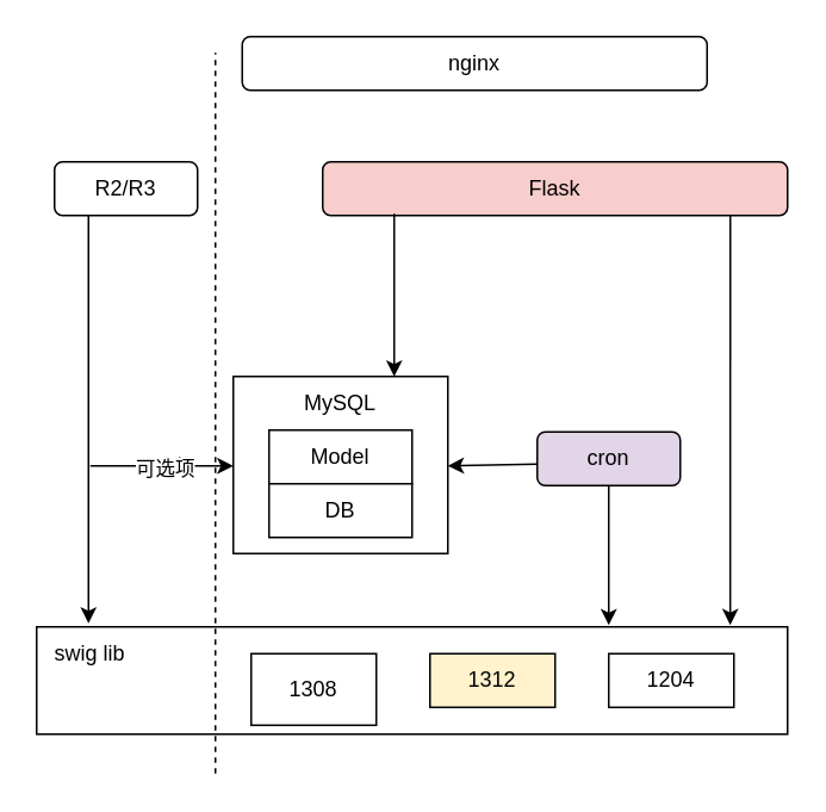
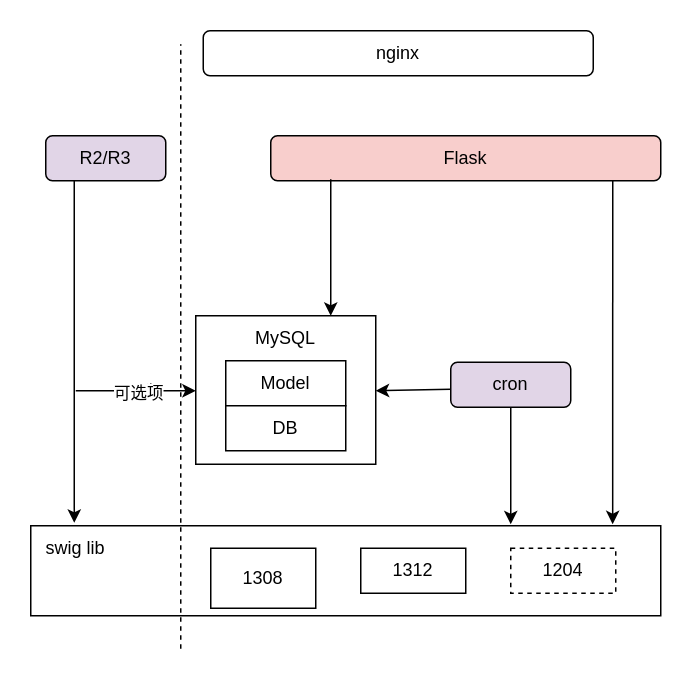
- <mxCell id="5" value="R2/R3" style="rounded=1;whiteSpace=wrap;html=1;" vertex="1" parent="1"><mxGeometry x="30" y="90" width="80" height="30" as="geometry" /></mxCell>
+ <mxCell id="5" value="R2/R3" style="rounded=1;whiteSpace=wrap;html=1;fillColor=#e1d5e7;" vertex="1" parent="1"><mxGeometry x="30" y="90" width="80" height="30" as="geometry" /></mxCell>
- <mxCell id="22" value="1312" style="rounded=0;whiteSpace=wrap;html=1;fillColor=#fff2cc;" vertex="1" parent="1"><mxGeometry x="240" y="365" width="70" height="30" as="geometry" /></mxCell>
+ <mxCell id="22" value="1312" style="rounded=0;whiteSpace=wrap;html=1;" vertex="1" parent="1"><mxGeometry x="240" y="365" width="70" height="30" as="geometry" /></mxCell>
- <mxCell id="23" value="1204" style="rounded=0;whiteSpace=wrap;html=1;" vertex="1" parent="1"><mxGeometry x="340" y="365" width="70" height="30" as="geometry" /></mxCell>
+ <mxCell id="23" value="1204" style="rounded=0;whiteSpace=wrap;html=1;dashed=1;" vertex="1" parent="1"><mxGeometry x="340" y="365" width="70" height="30" as="geometry" /></mxCell>
